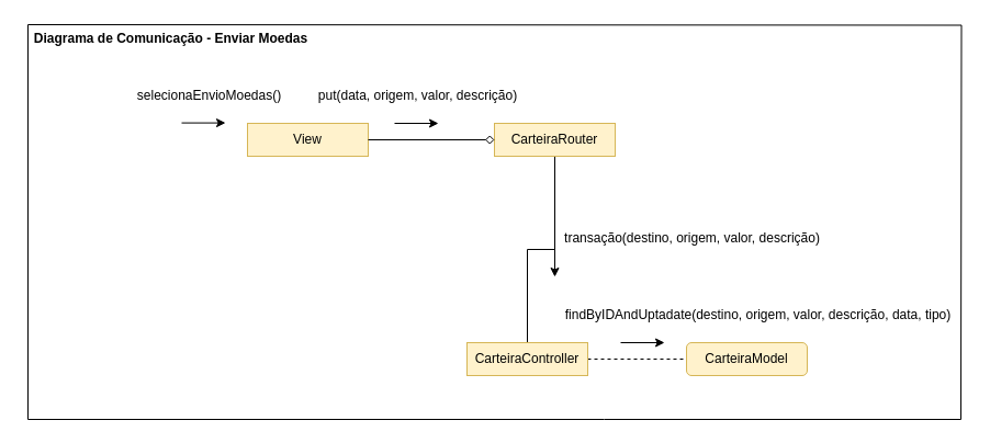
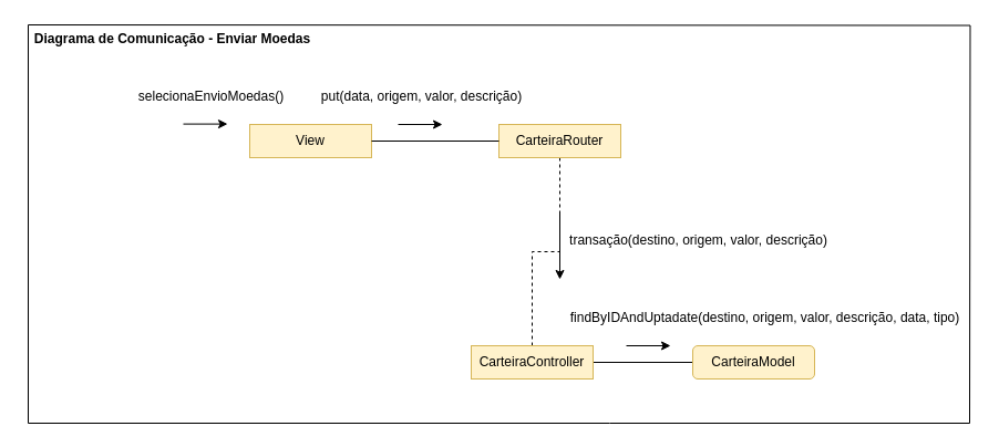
- <mxCell id="8" style="edgeStyle=orthogonalEdgeStyle;rounded=0;orthogonalLoop=1;jettySize=auto;html=1;entryX=0;entryY=0.5;entryDx=0;entryDy=0;endArrow=diamond;endFill=0;exitX=1;exitY=0.5;exitDx=0;exitDy=0;" edge="1" parent="1" source="2" target="4"><mxGeometry relative="1" as="geometry"><mxPoint x="155" y="137" as="sourcePoint" /><mxPoint x="235" y="137" as="targetPoint" /></mxGeometry></mxCell>
+ <mxCell id="8" style="edgeStyle=orthogonalEdgeStyle;rounded=0;orthogonalLoop=1;jettySize=auto;html=1;entryX=0;entryY=0.5;entryDx=0;entryDy=0;endArrow=none;endFill=0;exitX=1;exitY=0.5;exitDx=0;exitDy=0;" edge="1" parent="1" source="2" target="4"><mxGeometry relative="1" as="geometry"><mxPoint x="155" y="137" as="sourcePoint" /><mxPoint x="235" y="137" as="targetPoint" /></mxGeometry></mxCell>
- <mxCell id="3" style="edgeStyle=orthogonalEdgeStyle;rounded=0;orthogonalLoop=1;jettySize=auto;html=1;entryX=0.5;entryY=0;entryDx=0;entryDy=0;endArrow=none;endFill=0;" edge="1" parent="1" source="4" target="6"><mxGeometry relative="1" as="geometry" /></mxCell>
+ <mxCell id="3" style="edgeStyle=orthogonalEdgeStyle;rounded=0;orthogonalLoop=1;jettySize=auto;html=1;entryX=0.5;entryY=0;entryDx=0;entryDy=0;endArrow=none;endFill=0;dashed=1;" edge="1" parent="1" source="4" target="6"><mxGeometry relative="1" as="geometry" /></mxCell>
- <mxCell id="5" style="edgeStyle=orthogonalEdgeStyle;rounded=0;orthogonalLoop=1;jettySize=auto;html=1;entryX=0;entryY=0.5;entryDx=0;entryDy=0;endArrow=none;endFill=0;dashed=1;" edge="1" parent="1" source="6" target="7"><mxGeometry relative="1" as="geometry" /></mxCell>
+ <mxCell id="5" style="edgeStyle=orthogonalEdgeStyle;rounded=0;orthogonalLoop=1;jettySize=auto;html=1;entryX=0;entryY=0.5;entryDx=0;entryDy=0;endArrow=none;endFill=0;" edge="1" parent="1" source="6" target="7"><mxGeometry relative="1" as="geometry" /></mxCell>
